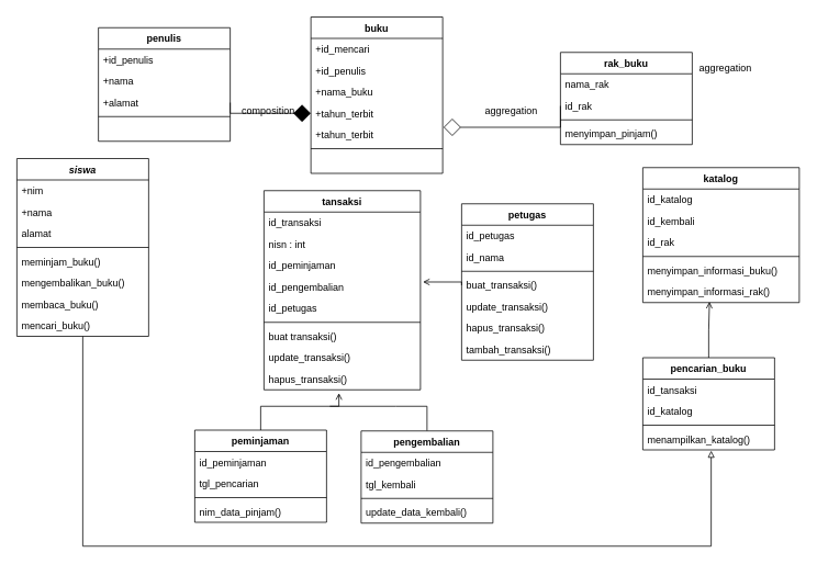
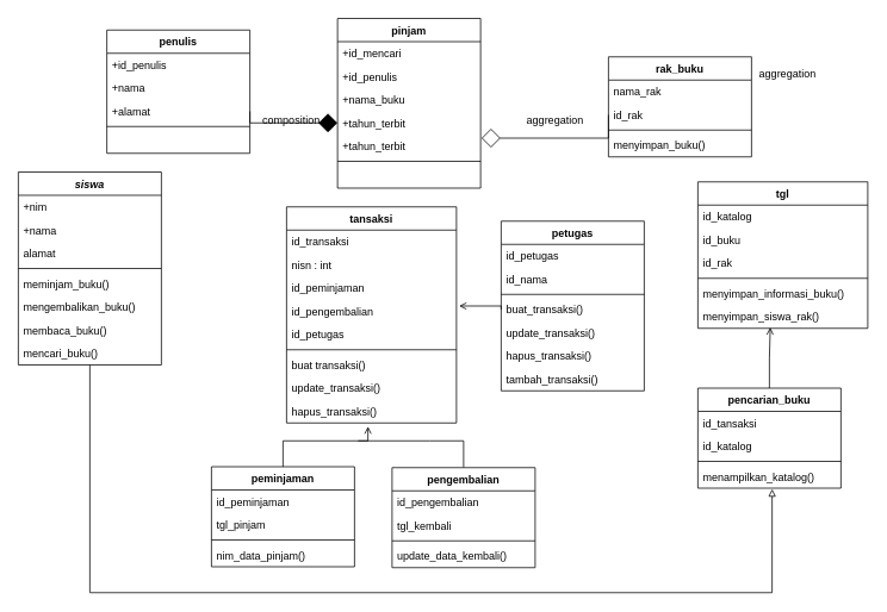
- <mxCell id="67" value="buku" style="swimlane;fontStyle=1;align=center;verticalAlign=top;childLayout=stackLayout;horizontal=1;startSize=26;horizontalStack=0;resizeParent=1;resizeParentMax=0;resizeLast=0;collapsible=1;marginBottom=0;" vertex="1" parent="1"><mxGeometry x="377" y="20" width="160" height="190" as="geometry" /></mxCell>
+ <mxCell id="67" value="pinjam" style="swimlane;fontStyle=1;align=center;verticalAlign=top;childLayout=stackLayout;horizontal=1;startSize=26;horizontalStack=0;resizeParent=1;resizeParentMax=0;resizeLast=0;collapsible=1;marginBottom=0;" vertex="1" parent="1"><mxGeometry x="377" y="20" width="160" height="190" as="geometry" /></mxCell>
- <mxCell id="59" value="menyimpan_pinjam()" style="text;strokeColor=none;fillColor=none;align=left;verticalAlign=top;spacingLeft=4;spacingRight=4;overflow=hidden;rotatable=0;points=[[0,0.5],[1,0.5]];portConstraint=eastwest;" vertex="1" parent="55"><mxGeometry y="86" width="160" height="26" as="geometry" /></mxCell>
+ <mxCell id="59" value="menyimpan_buku()" style="text;strokeColor=none;fillColor=none;align=left;verticalAlign=top;spacingLeft=4;spacingRight=4;overflow=hidden;rotatable=0;points=[[0,0.5],[1,0.5]];portConstraint=eastwest;" vertex="1" parent="55"><mxGeometry y="86" width="160" height="26" as="geometry" /></mxCell>
- <mxCell id="48" value="katalog" style="swimlane;fontStyle=1;align=center;verticalAlign=top;childLayout=stackLayout;horizontal=1;startSize=26;horizontalStack=0;resizeParent=1;resizeParentMax=0;resizeLast=0;collapsible=1;marginBottom=0;" parent="1" vertex="1"><mxGeometry x="780" y="203" width="190" height="164" as="geometry"><mxRectangle x="980" y="210" width="70" height="26" as="alternateBounds" /></mxGeometry></mxCell>
+ <mxCell id="48" value="tgl" style="swimlane;fontStyle=1;align=center;verticalAlign=top;childLayout=stackLayout;horizontal=1;startSize=26;horizontalStack=0;resizeParent=1;resizeParentMax=0;resizeLast=0;collapsible=1;marginBottom=0;" parent="1" vertex="1"><mxGeometry x="780" y="203" width="190" height="164" as="geometry"><mxRectangle x="980" y="210" width="70" height="26" as="alternateBounds" /></mxGeometry></mxCell>
- <mxCell id="50" value="id_kembali" style="text;strokeColor=none;fillColor=none;align=left;verticalAlign=top;spacingLeft=4;spacingRight=4;overflow=hidden;rotatable=0;points=[[0,0.5],[1,0.5]];portConstraint=eastwest;" parent="48" vertex="1"><mxGeometry y="52" width="190" height="26" as="geometry" /></mxCell>
+ <mxCell id="50" value="id_buku" style="text;strokeColor=none;fillColor=none;align=left;verticalAlign=top;spacingLeft=4;spacingRight=4;overflow=hidden;rotatable=0;points=[[0,0.5],[1,0.5]];portConstraint=eastwest;" parent="48" vertex="1"><mxGeometry y="52" width="190" height="26" as="geometry" /></mxCell>
- <mxCell id="54" value="menyimpan_informasi_rak()" style="text;strokeColor=none;fillColor=none;align=left;verticalAlign=top;spacingLeft=4;spacingRight=4;overflow=hidden;rotatable=0;points=[[0,0.5],[1,0.5]];portConstraint=eastwest;" parent="48" vertex="1"><mxGeometry y="138" width="190" height="26" as="geometry" /></mxCell>
+ <mxCell id="54" value="menyimpan_siswa_rak()" style="text;strokeColor=none;fillColor=none;align=left;verticalAlign=top;spacingLeft=4;spacingRight=4;overflow=hidden;rotatable=0;points=[[0,0.5],[1,0.5]];portConstraint=eastwest;" parent="48" vertex="1"><mxGeometry y="138" width="190" height="26" as="geometry" /></mxCell>
- <mxCell id="25" value="tgl_pencarian" style="text;align=left;verticalAlign=top;spacingLeft=4;spacingRight=4;overflow=hidden;rotatable=0;points=[[0,0.5],[1,0.5]];portConstraint=eastwest;rounded=0;shadow=0;html=0;" parent="23" vertex="1"><mxGeometry y="52" width="160" height="26" as="geometry" /></mxCell>
+ <mxCell id="25" value="tgl_pinjam" style="text;align=left;verticalAlign=top;spacingLeft=4;spacingRight=4;overflow=hidden;rotatable=0;points=[[0,0.5],[1,0.5]];portConstraint=eastwest;rounded=0;shadow=0;html=0;" parent="23" vertex="1"><mxGeometry y="52" width="160" height="26" as="geometry" /></mxCell>
